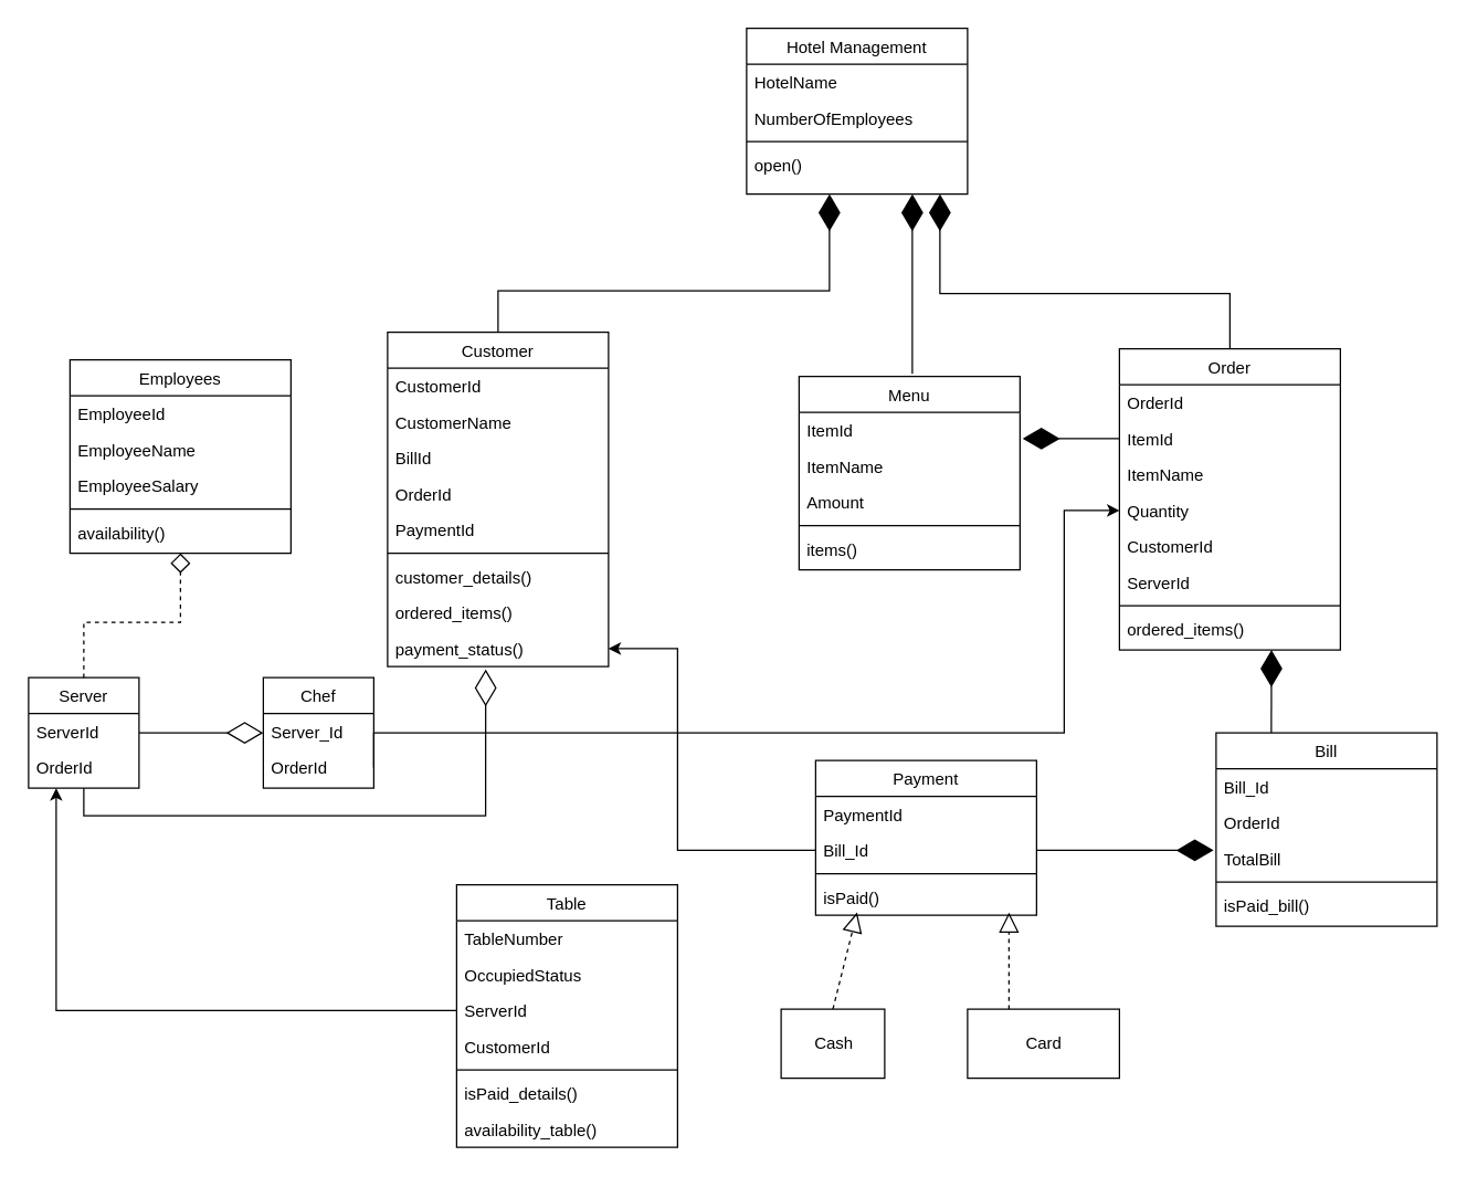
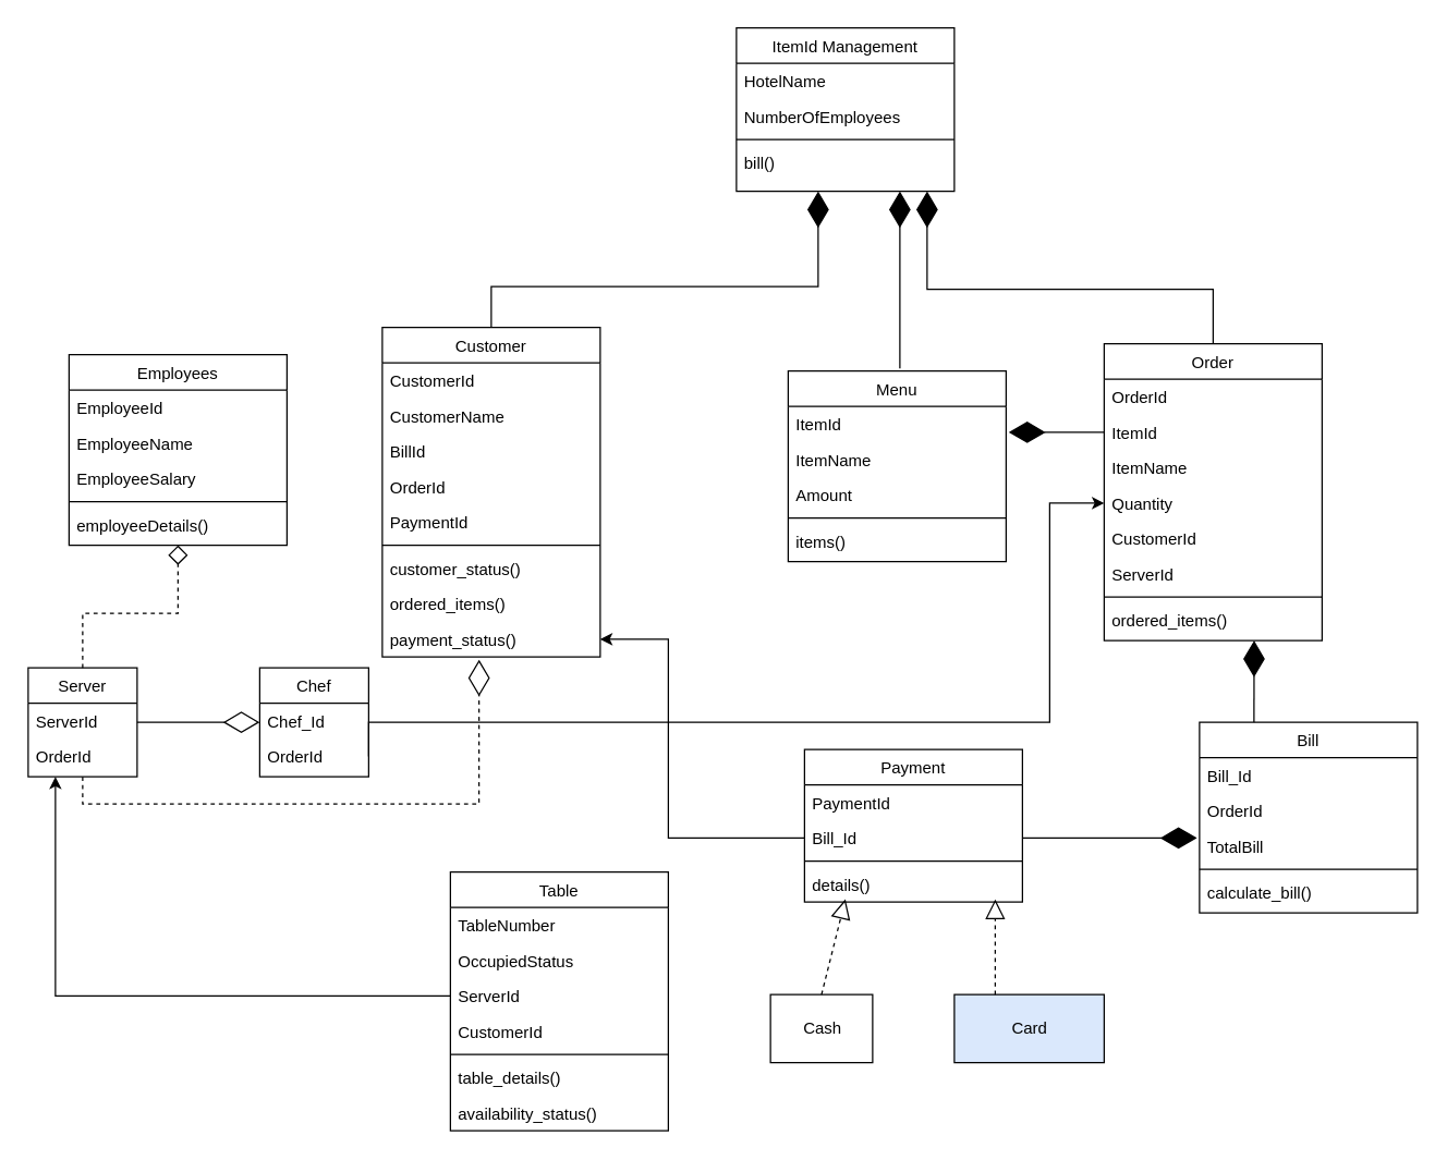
- <mxCell id="2" value="Hotel Management" style="swimlane;fontStyle=0;align=center;verticalAlign=top;childLayout=stackLayout;horizontal=1;startSize=26;horizontalStack=0;resizeParent=1;resizeLast=0;collapsible=1;marginBottom=0;rounded=0;shadow=0;strokeWidth=1;" vertex="1" parent="1"><mxGeometry x="540" y="20" width="160" height="120" as="geometry"><mxRectangle x="230" y="140" width="160" height="26" as="alternateBounds" /></mxGeometry></mxCell>
+ <mxCell id="2" value="ItemId Management" style="swimlane;fontStyle=0;align=center;verticalAlign=top;childLayout=stackLayout;horizontal=1;startSize=26;horizontalStack=0;resizeParent=1;resizeLast=0;collapsible=1;marginBottom=0;rounded=0;shadow=0;strokeWidth=1;" vertex="1" parent="1"><mxGeometry x="540" y="20" width="160" height="120" as="geometry"><mxRectangle x="230" y="140" width="160" height="26" as="alternateBounds" /></mxGeometry></mxCell>
- <mxCell id="6" value="open()" style="text;align=left;verticalAlign=top;spacingLeft=4;spacingRight=4;overflow=hidden;rotatable=0;points=[[0,0.5],[1,0.5]];portConstraint=eastwest;" vertex="1" parent="2"><mxGeometry y="86" width="160" height="26" as="geometry" /></mxCell>
+ <mxCell id="6" value="bill()" style="text;align=left;verticalAlign=top;spacingLeft=4;spacingRight=4;overflow=hidden;rotatable=0;points=[[0,0.5],[1,0.5]];portConstraint=eastwest;" vertex="1" parent="2"><mxGeometry y="86" width="160" height="26" as="geometry" /></mxCell>
- <mxCell id="12" value="availability()" style="text;align=left;verticalAlign=top;spacingLeft=4;spacingRight=4;overflow=hidden;rotatable=0;points=[[0,0.5],[1,0.5]];portConstraint=eastwest;" vertex="1" parent="7"><mxGeometry y="112" width="160" height="26" as="geometry" /></mxCell>
+ <mxCell id="12" value="employeeDetails()" style="text;align=left;verticalAlign=top;spacingLeft=4;spacingRight=4;overflow=hidden;rotatable=0;points=[[0,0.5],[1,0.5]];portConstraint=eastwest;" vertex="1" parent="7"><mxGeometry y="112" width="160" height="26" as="geometry" /></mxCell>
- <mxCell id="20" value="customer_details()" style="text;align=left;verticalAlign=top;spacingLeft=4;spacingRight=4;overflow=hidden;rotatable=0;points=[[0,0.5],[1,0.5]];portConstraint=eastwest;" vertex="1" parent="13"><mxGeometry y="164" width="160" height="26" as="geometry" /></mxCell>
+ <mxCell id="20" value="customer_status()" style="text;align=left;verticalAlign=top;spacingLeft=4;spacingRight=4;overflow=hidden;rotatable=0;points=[[0,0.5],[1,0.5]];portConstraint=eastwest;" vertex="1" parent="13"><mxGeometry y="164" width="160" height="26" as="geometry" /></mxCell>
- <mxCell id="53" value="Server_Id" style="text;align=left;verticalAlign=top;spacingLeft=4;spacingRight=4;overflow=hidden;rotatable=0;points=[[0,0.5],[1,0.5]];portConstraint=eastwest;" vertex="1" parent="52"><mxGeometry y="26" width="80" height="26" as="geometry" /></mxCell>
+ <mxCell id="53" value="Chef_Id" style="text;align=left;verticalAlign=top;spacingLeft=4;spacingRight=4;overflow=hidden;rotatable=0;points=[[0,0.5],[1,0.5]];portConstraint=eastwest;" vertex="1" parent="52"><mxGeometry y="26" width="80" height="26" as="geometry" /></mxCell>
- <mxCell id="71" value="" style="endArrow=diamondThin;endFill=0;endSize=24;html=1;rounded=0;exitX=0.5;exitY=1;exitDx=0;exitDy=0;entryX=0.444;entryY=1.077;entryDx=0;entryDy=0;entryPerimeter=0;" edge="1" parent="1" source="49" target="22"><mxGeometry width="160" relative="1" as="geometry"><mxPoint x="70" y="620" as="sourcePoint" /><mxPoint x="330" y="620" as="targetPoint" /><Array as="points"><mxPoint x="60" y="590" /><mxPoint x="351" y="590" /></Array></mxGeometry></mxCell>
+ <mxCell id="71" value="" style="endArrow=diamondThin;endFill=0;endSize=24;html=1;rounded=0;exitX=0.5;exitY=1;exitDx=0;exitDy=0;entryX=0.444;entryY=1.077;entryDx=0;entryDy=0;entryPerimeter=0;dashed=1;" edge="1" parent="1" source="49" target="22"><mxGeometry width="160" relative="1" as="geometry"><mxPoint x="70" y="620" as="sourcePoint" /><mxPoint x="330" y="620" as="targetPoint" /><Array as="points"><mxPoint x="60" y="590" /><mxPoint x="351" y="590" /></Array></mxGeometry></mxCell>
- <mxCell id="48" value="isPaid()" style="text;align=left;verticalAlign=top;spacingLeft=4;spacingRight=4;overflow=hidden;rotatable=0;points=[[0,0.5],[1,0.5]];portConstraint=eastwest;" vertex="1" parent="44"><mxGeometry y="86" width="160" height="26" as="geometry" /></mxCell>
+ <mxCell id="48" value="details()" style="text;align=left;verticalAlign=top;spacingLeft=4;spacingRight=4;overflow=hidden;rotatable=0;points=[[0,0.5],[1,0.5]];portConstraint=eastwest;" vertex="1" parent="44"><mxGeometry y="86" width="160" height="26" as="geometry" /></mxCell>
- <mxCell id="43" value="isPaid_bill()" style="text;align=left;verticalAlign=top;spacingLeft=4;spacingRight=4;overflow=hidden;rotatable=0;points=[[0,0.5],[1,0.5]];portConstraint=eastwest;" vertex="1" parent="38"><mxGeometry y="112" width="160" height="26" as="geometry" /></mxCell>
+ <mxCell id="43" value="calculate_bill()" style="text;align=left;verticalAlign=top;spacingLeft=4;spacingRight=4;overflow=hidden;rotatable=0;points=[[0,0.5],[1,0.5]];portConstraint=eastwest;" vertex="1" parent="38"><mxGeometry y="112" width="160" height="26" as="geometry" /></mxCell>
- <mxCell id="64" value="Card" style="html=1;" vertex="1" parent="1"><mxGeometry x="700" y="730" width="110" height="50" as="geometry" /></mxCell>
+ <mxCell id="64" value="Card" style="html=1;fillColor=#dae8fc;" vertex="1" parent="1"><mxGeometry x="700" y="730" width="110" height="50" as="geometry" /></mxCell>
- <mxCell id="61" value="isPaid_details()" style="text;align=left;verticalAlign=top;spacingLeft=4;spacingRight=4;overflow=hidden;rotatable=0;points=[[0,0.5],[1,0.5]];portConstraint=eastwest;" vertex="1" parent="55"><mxGeometry y="138" width="160" height="26" as="geometry" /></mxCell>
+ <mxCell id="61" value="table_details()" style="text;align=left;verticalAlign=top;spacingLeft=4;spacingRight=4;overflow=hidden;rotatable=0;points=[[0,0.5],[1,0.5]];portConstraint=eastwest;" vertex="1" parent="55"><mxGeometry y="138" width="160" height="26" as="geometry" /></mxCell>
- <mxCell id="62" value="availability_table()" style="text;align=left;verticalAlign=top;spacingLeft=4;spacingRight=4;overflow=hidden;rotatable=0;points=[[0,0.5],[1,0.5]];portConstraint=eastwest;" vertex="1" parent="55"><mxGeometry y="164" width="160" height="26" as="geometry" /></mxCell>
+ <mxCell id="62" value="availability_status()" style="text;align=left;verticalAlign=top;spacingLeft=4;spacingRight=4;overflow=hidden;rotatable=0;points=[[0,0.5],[1,0.5]];portConstraint=eastwest;" vertex="1" parent="55"><mxGeometry y="164" width="160" height="26" as="geometry" /></mxCell>
